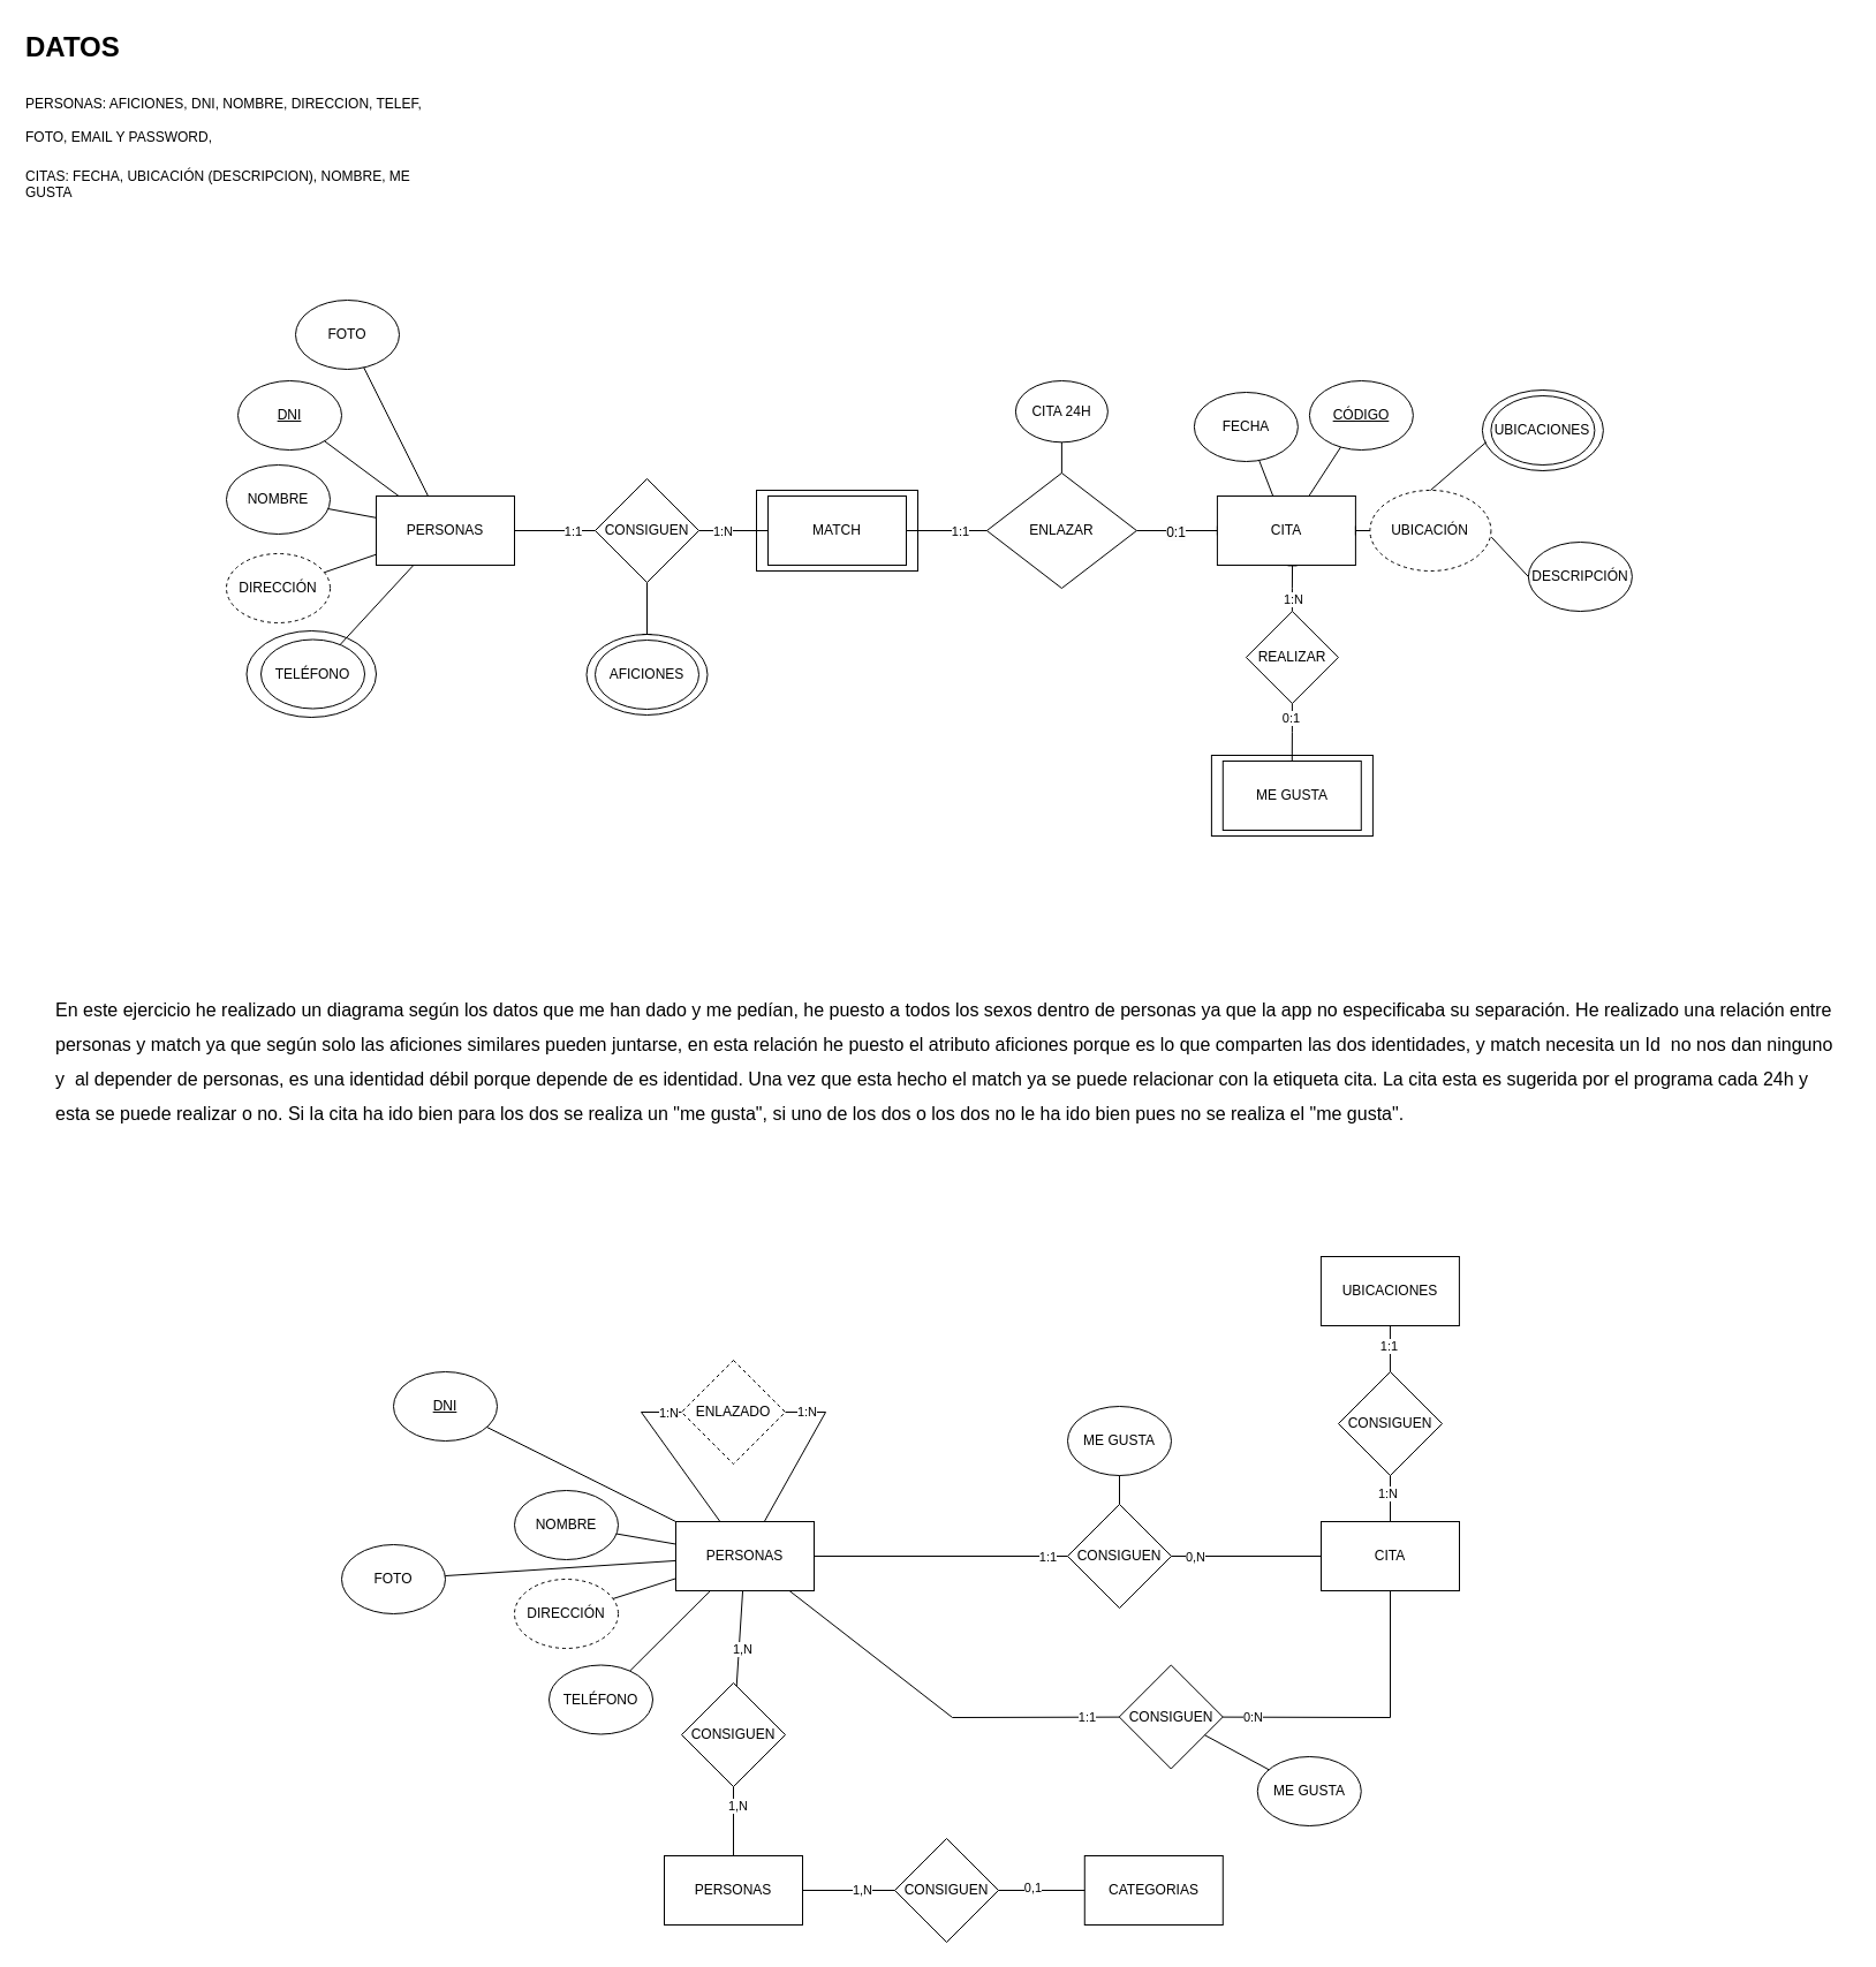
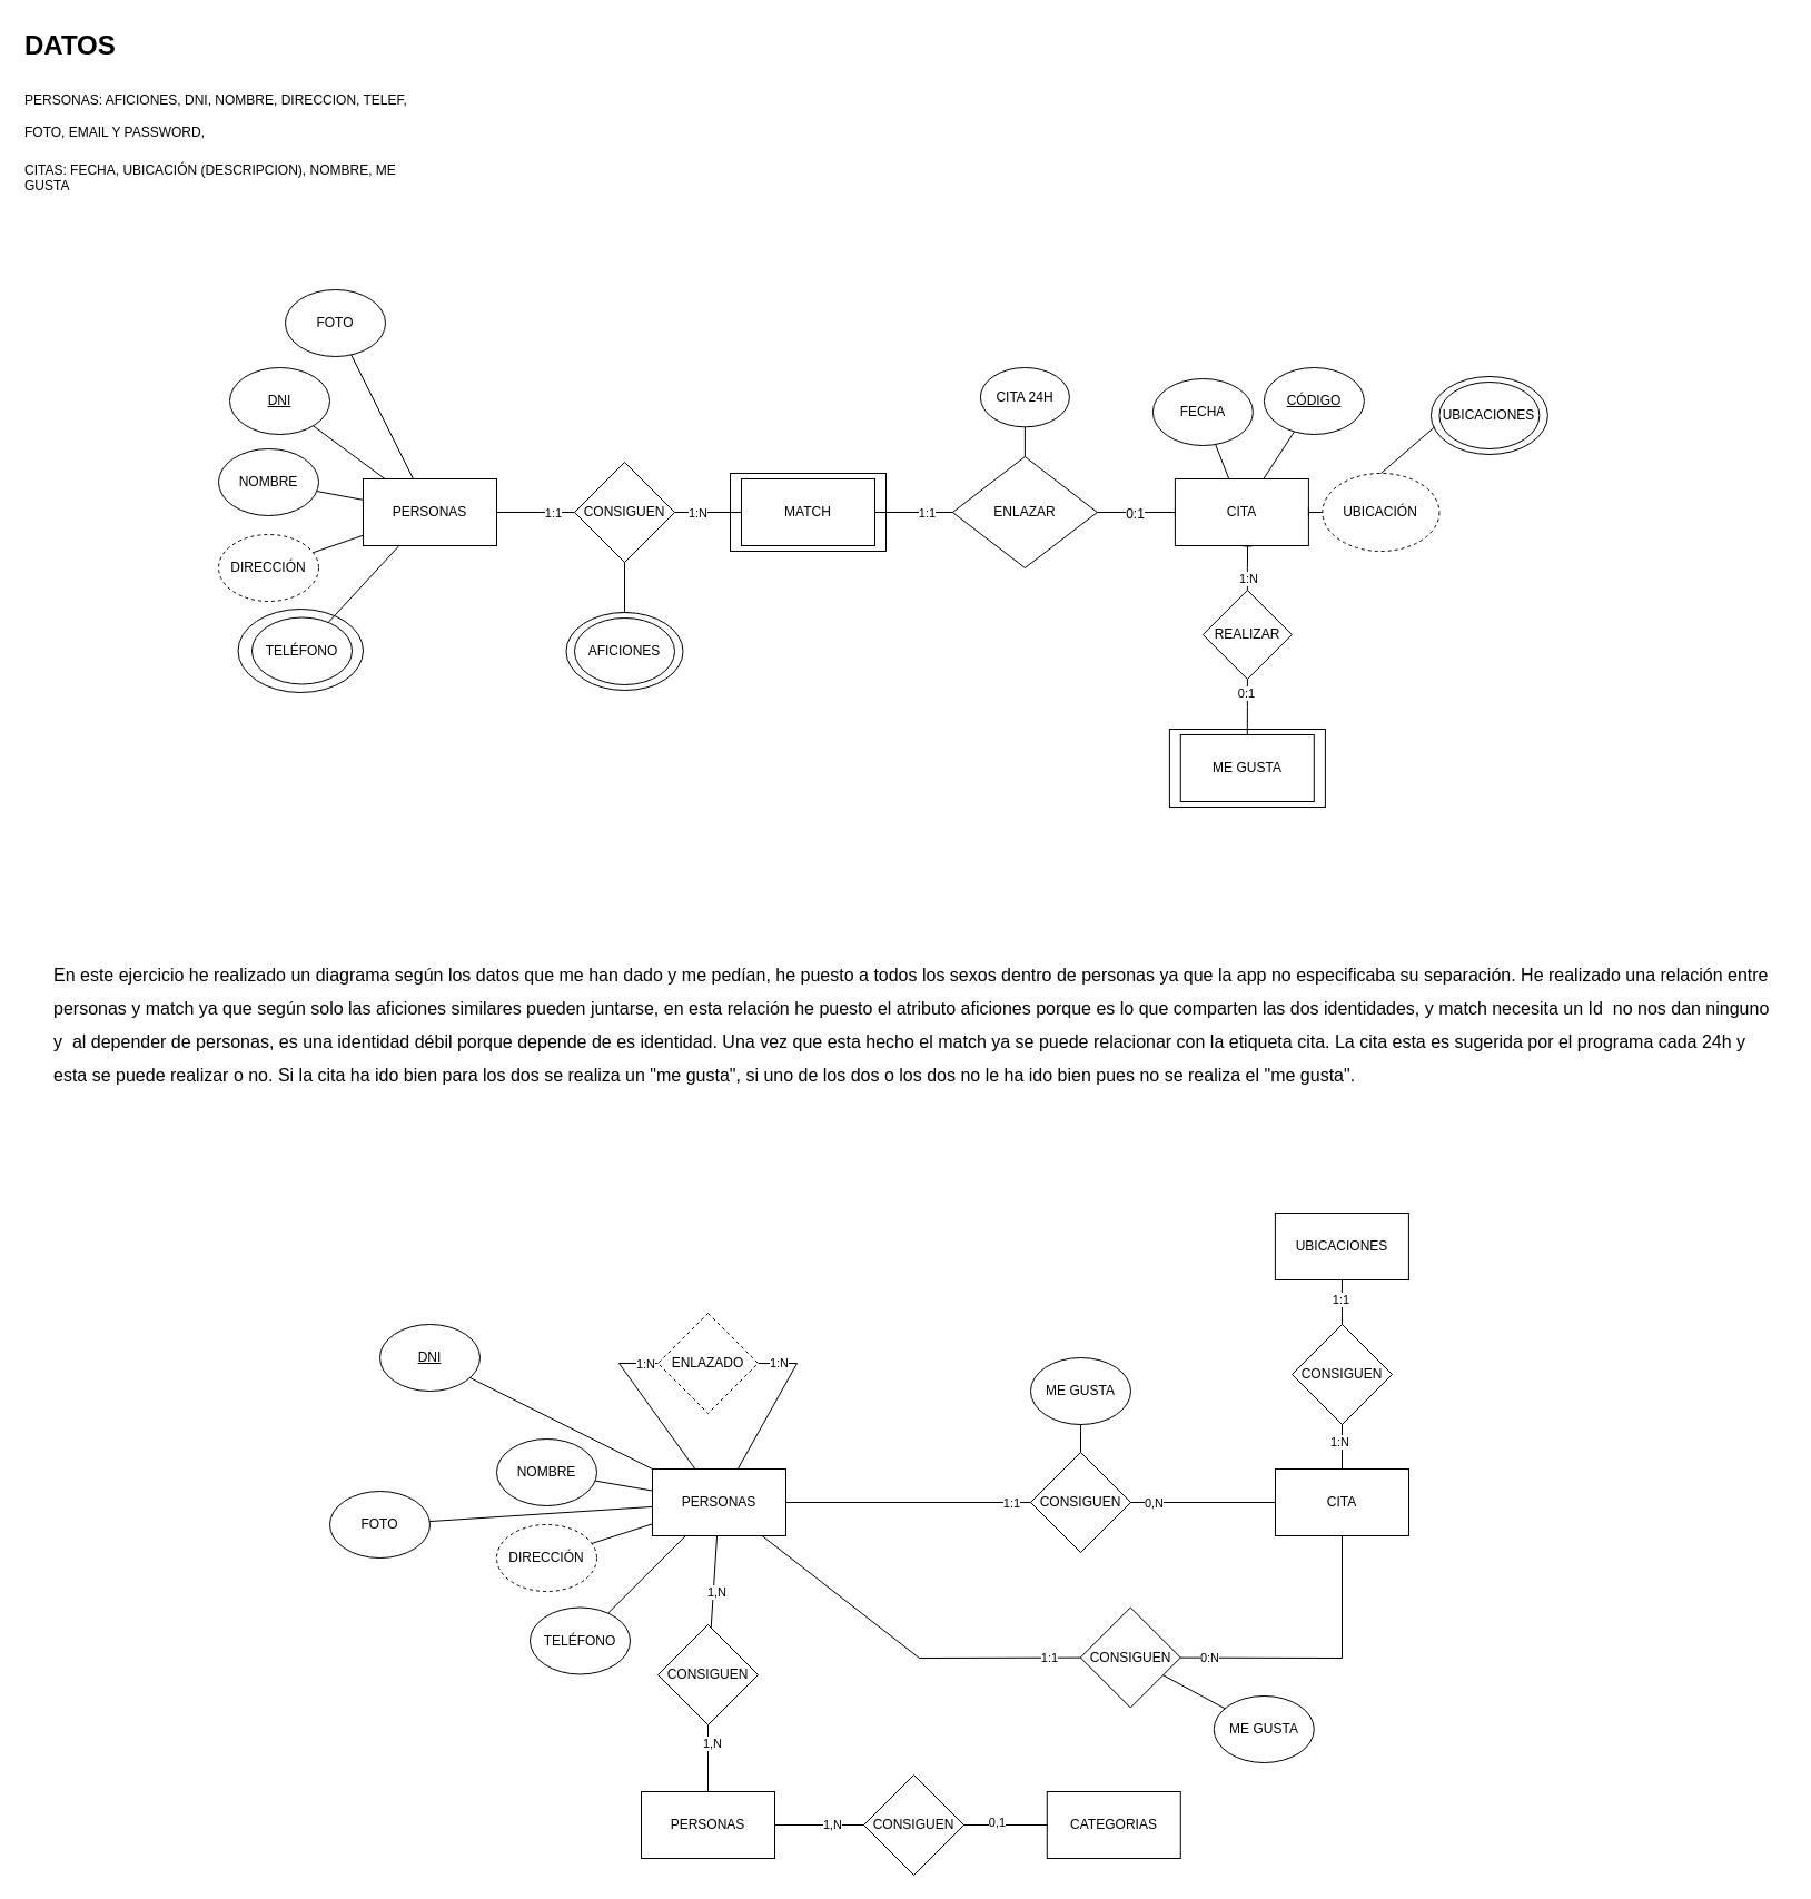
- <mxCell id="34" value="" style="endArrow=none;html=1;rounded=0;entryX=0;entryY=0.5;entryDx=0;entryDy=0;exitX=1.003;exitY=0.58;exitDx=0;exitDy=0;exitPerimeter=0;" parent="1" source="6" target="31" edge="1"><mxGeometry width="50" height="50" relative="1" as="geometry"><mxPoint x="1235.9" y="440" as="sourcePoint" /><mxPoint x="1285.9" y="390" as="targetPoint" /></mxGeometry></mxCell>
- <mxCell id="31" value="DESCRIPCIÓN" style="ellipse;whiteSpace=wrap;html=1;" parent="1" vertex="1"><mxGeometry x="1325.9" y="470" width="90" height="60" as="geometry" /></mxCell>
